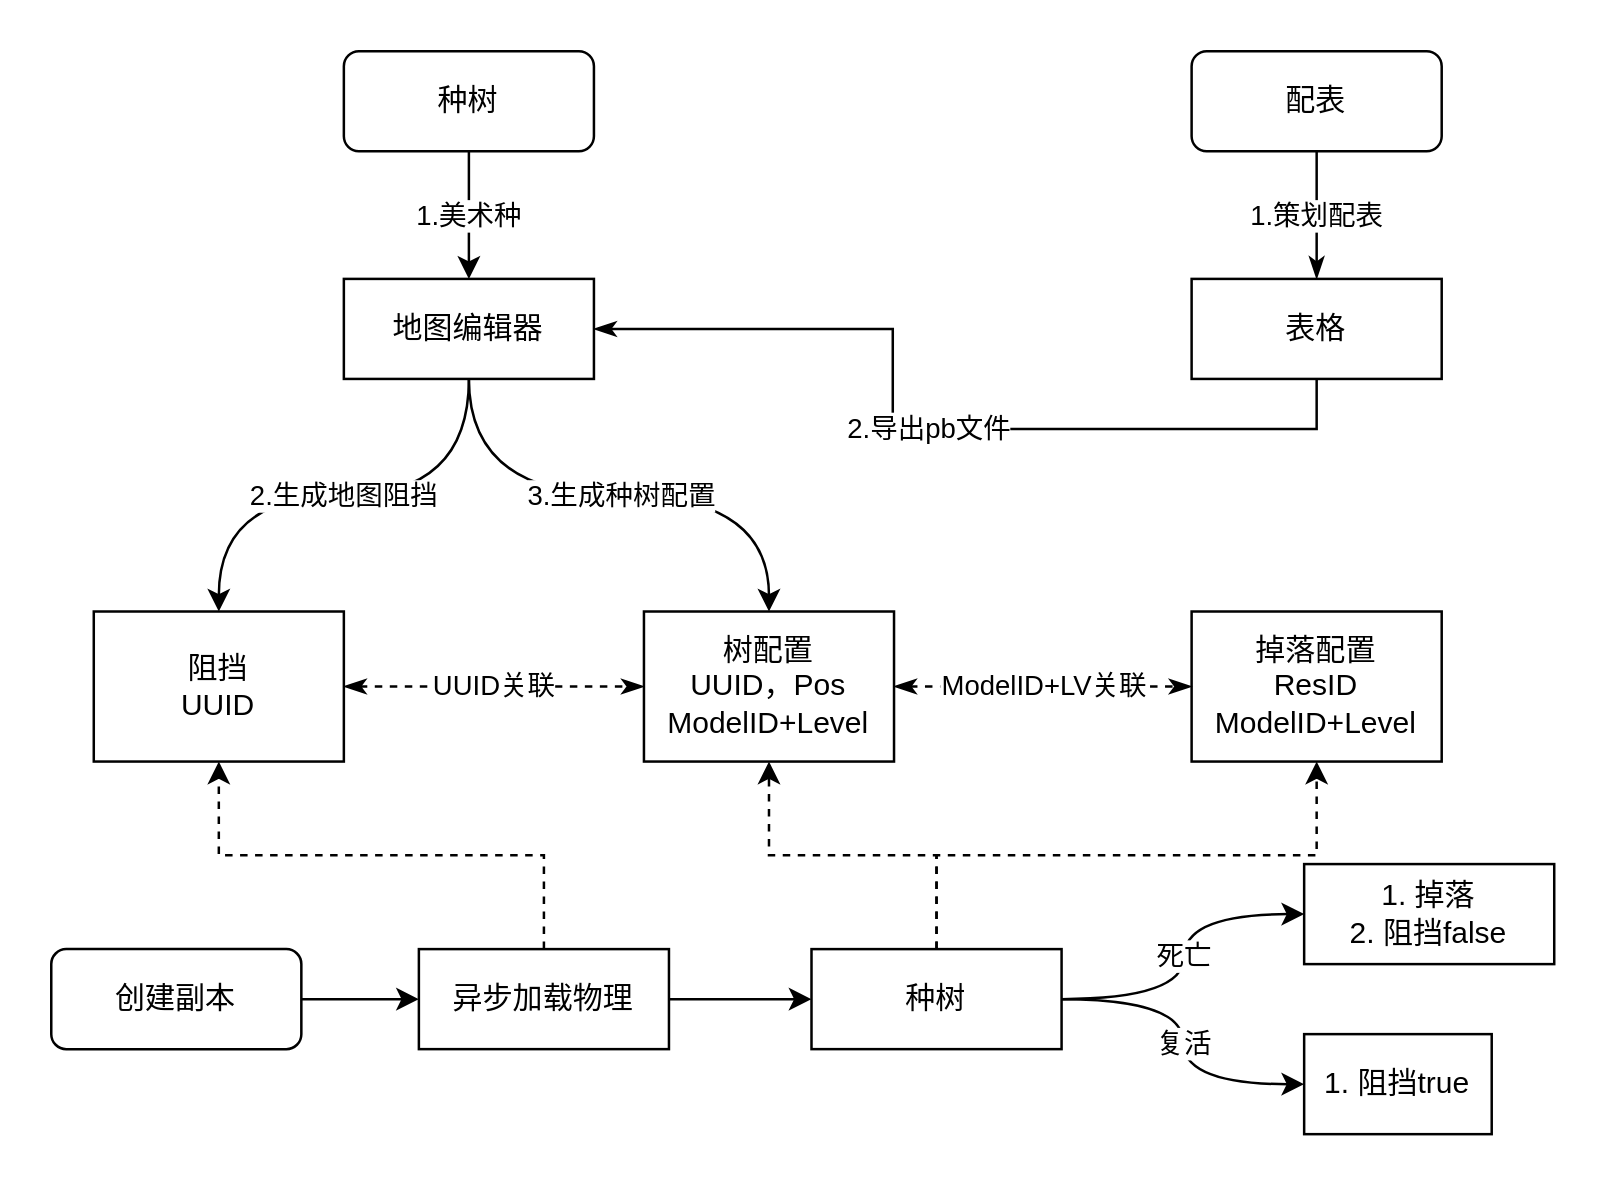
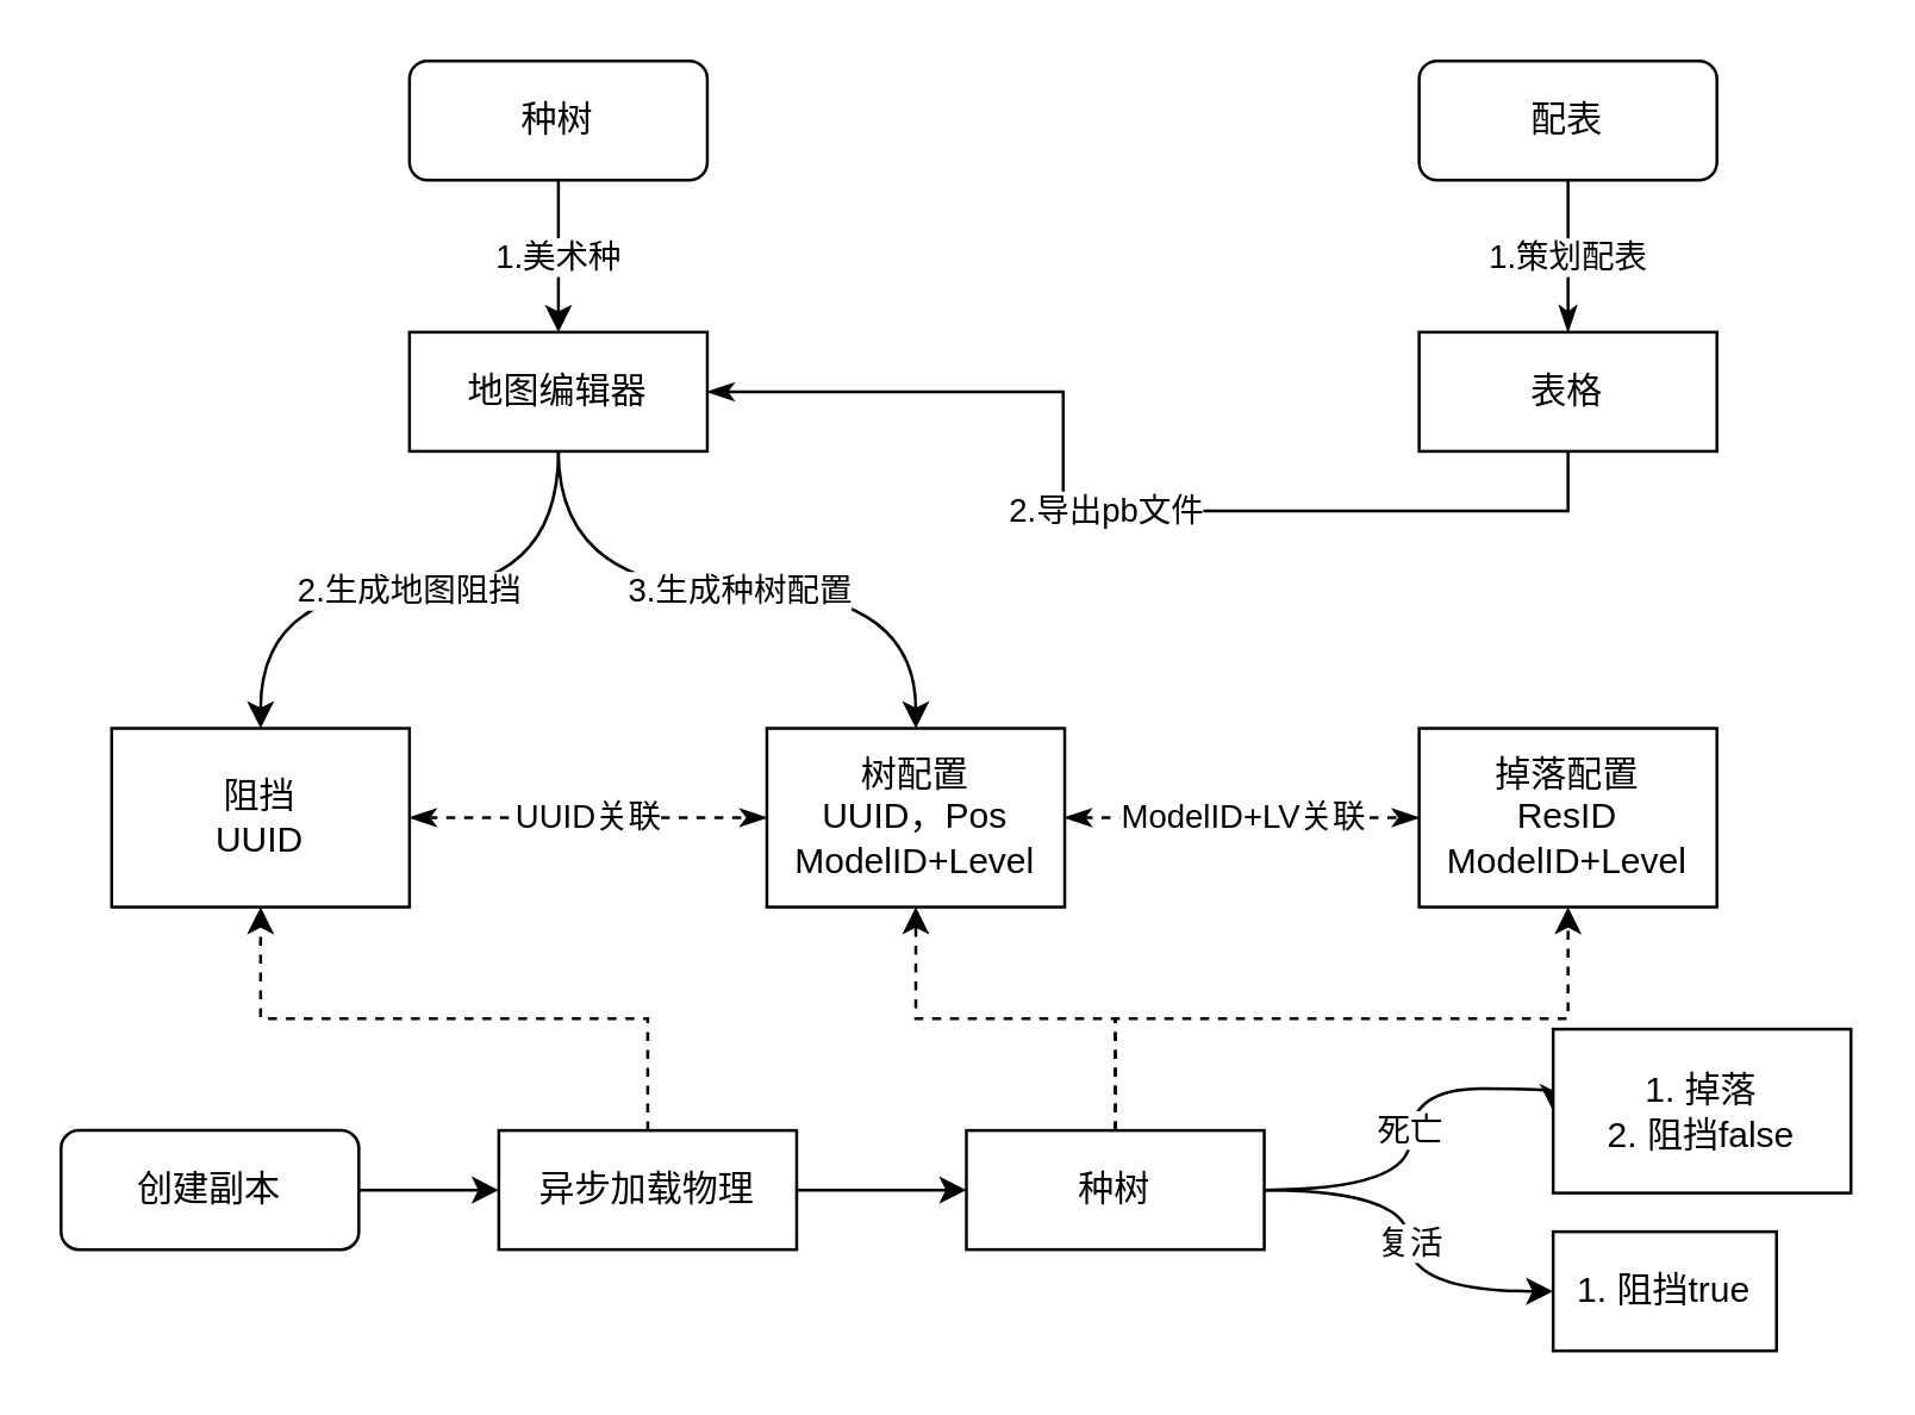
- <mxCell id="26" value="1. 掉落&lt;br&gt;2. 阻挡false" style="rounded=0;whiteSpace=wrap;html=1;" vertex="1" parent="1"><mxGeometry x="521" y="345" width="100" height="40" as="geometry" /></mxCell>
+ <mxCell id="26" value="1. 掉落&lt;br&gt;2. 阻挡false" style="rounded=0;whiteSpace=wrap;html=1;" vertex="1" parent="1"><mxGeometry x="521" y="345" width="100" height="55" as="geometry" /></mxCell>
